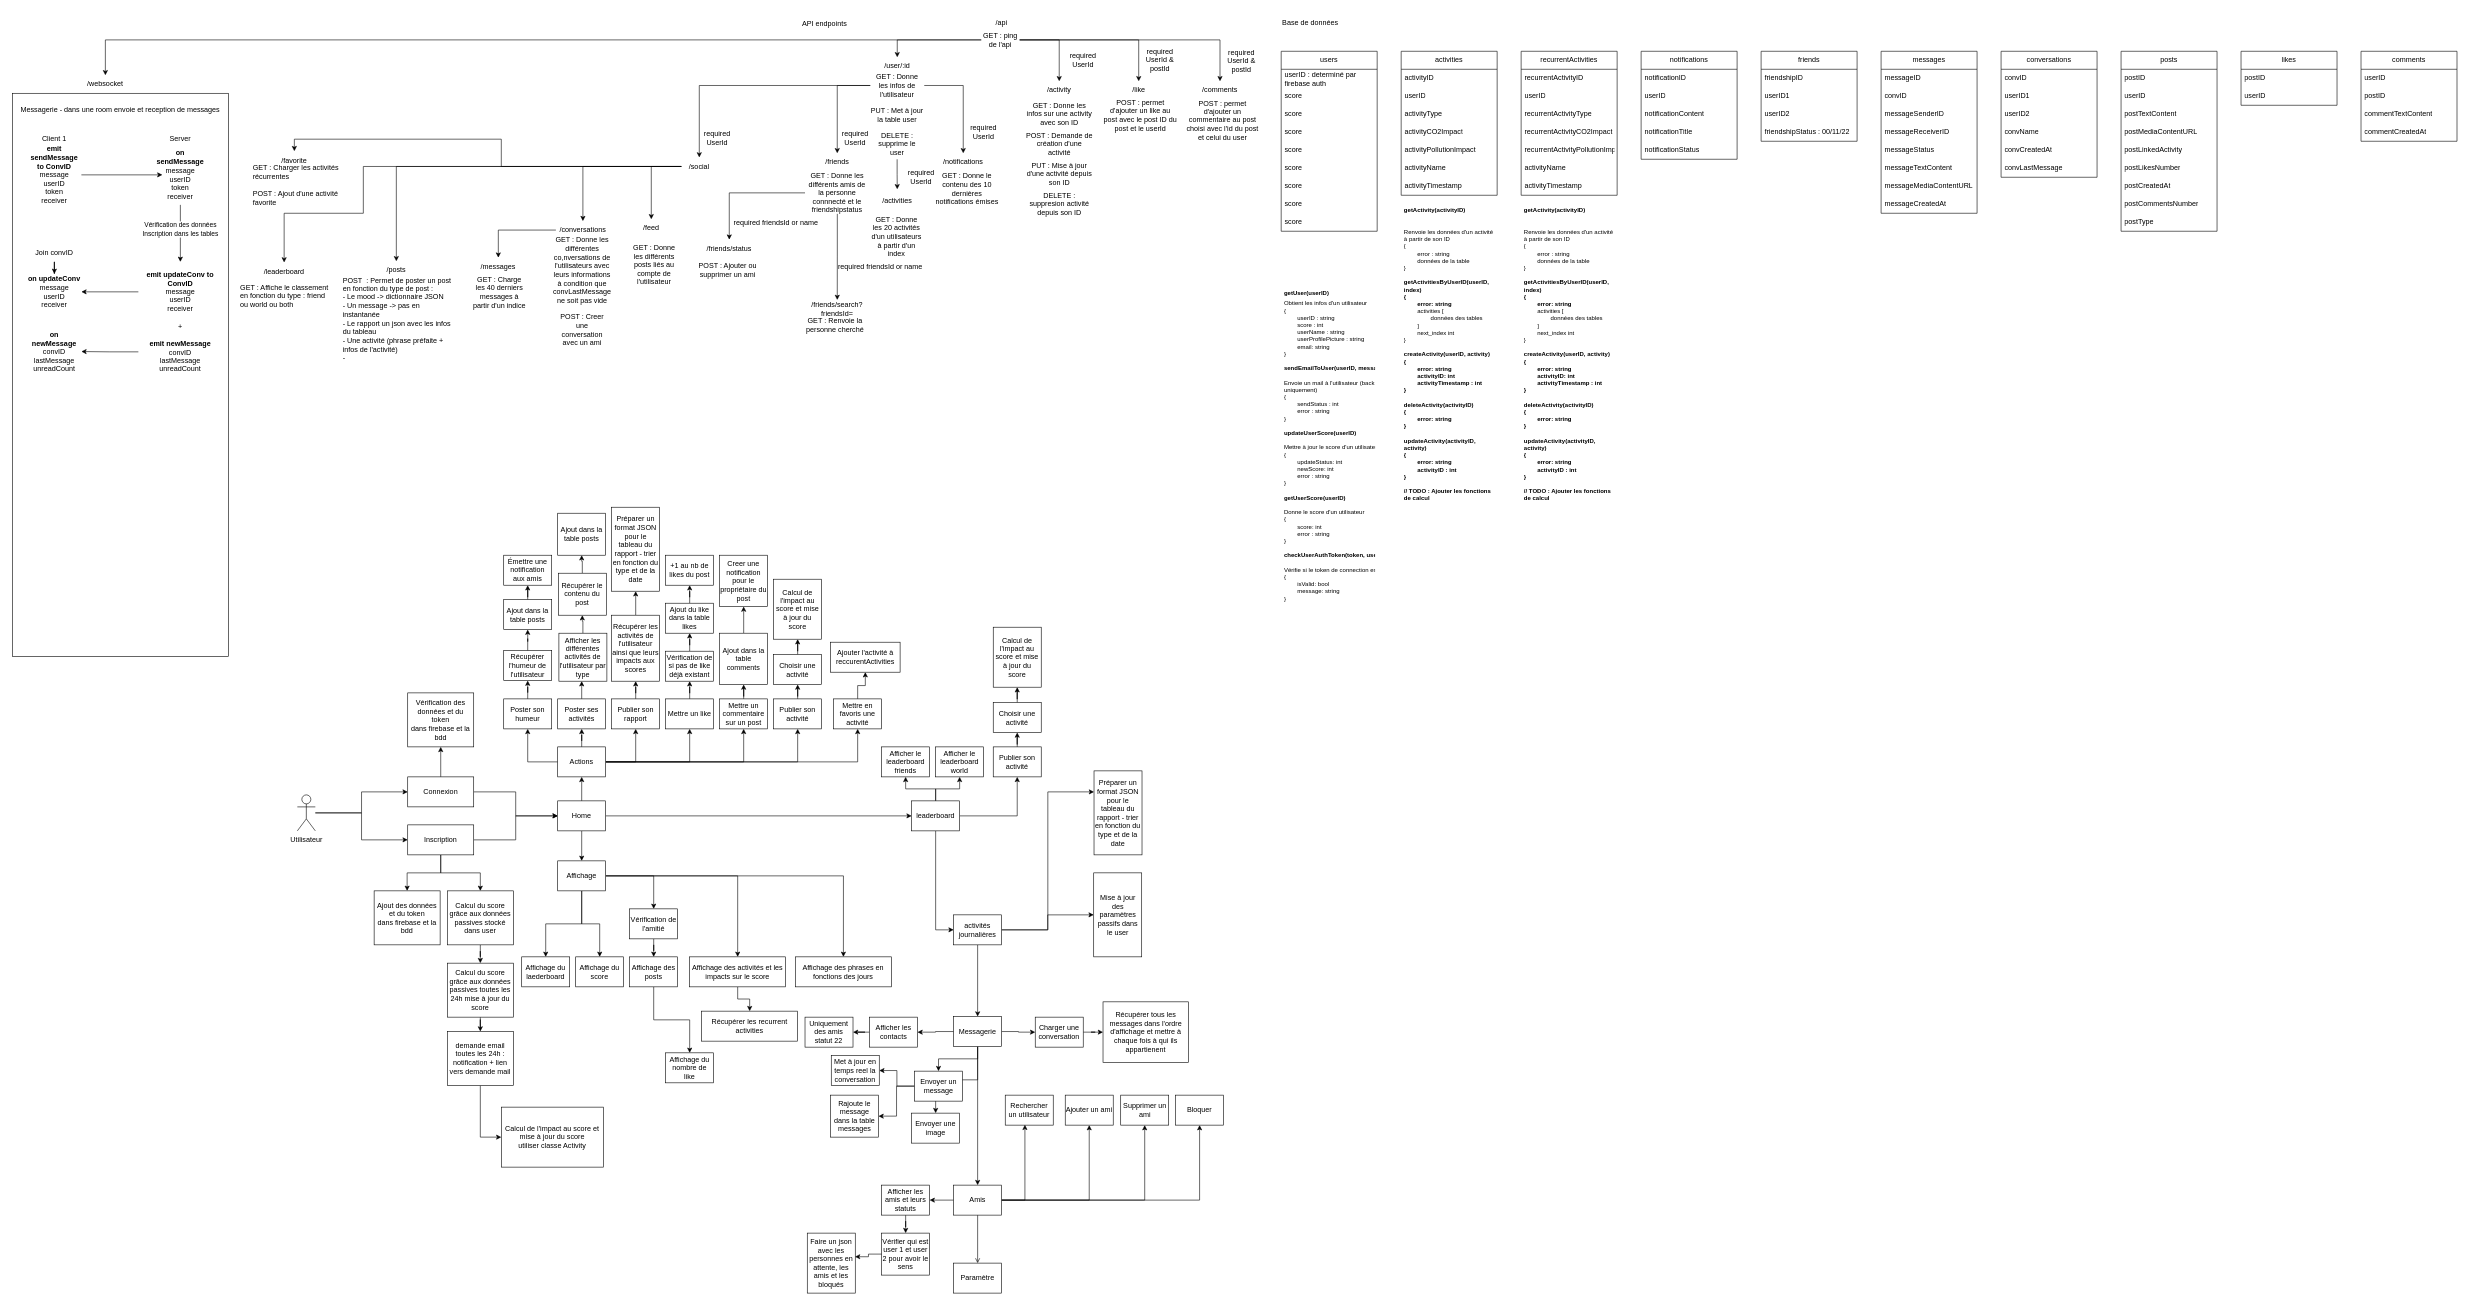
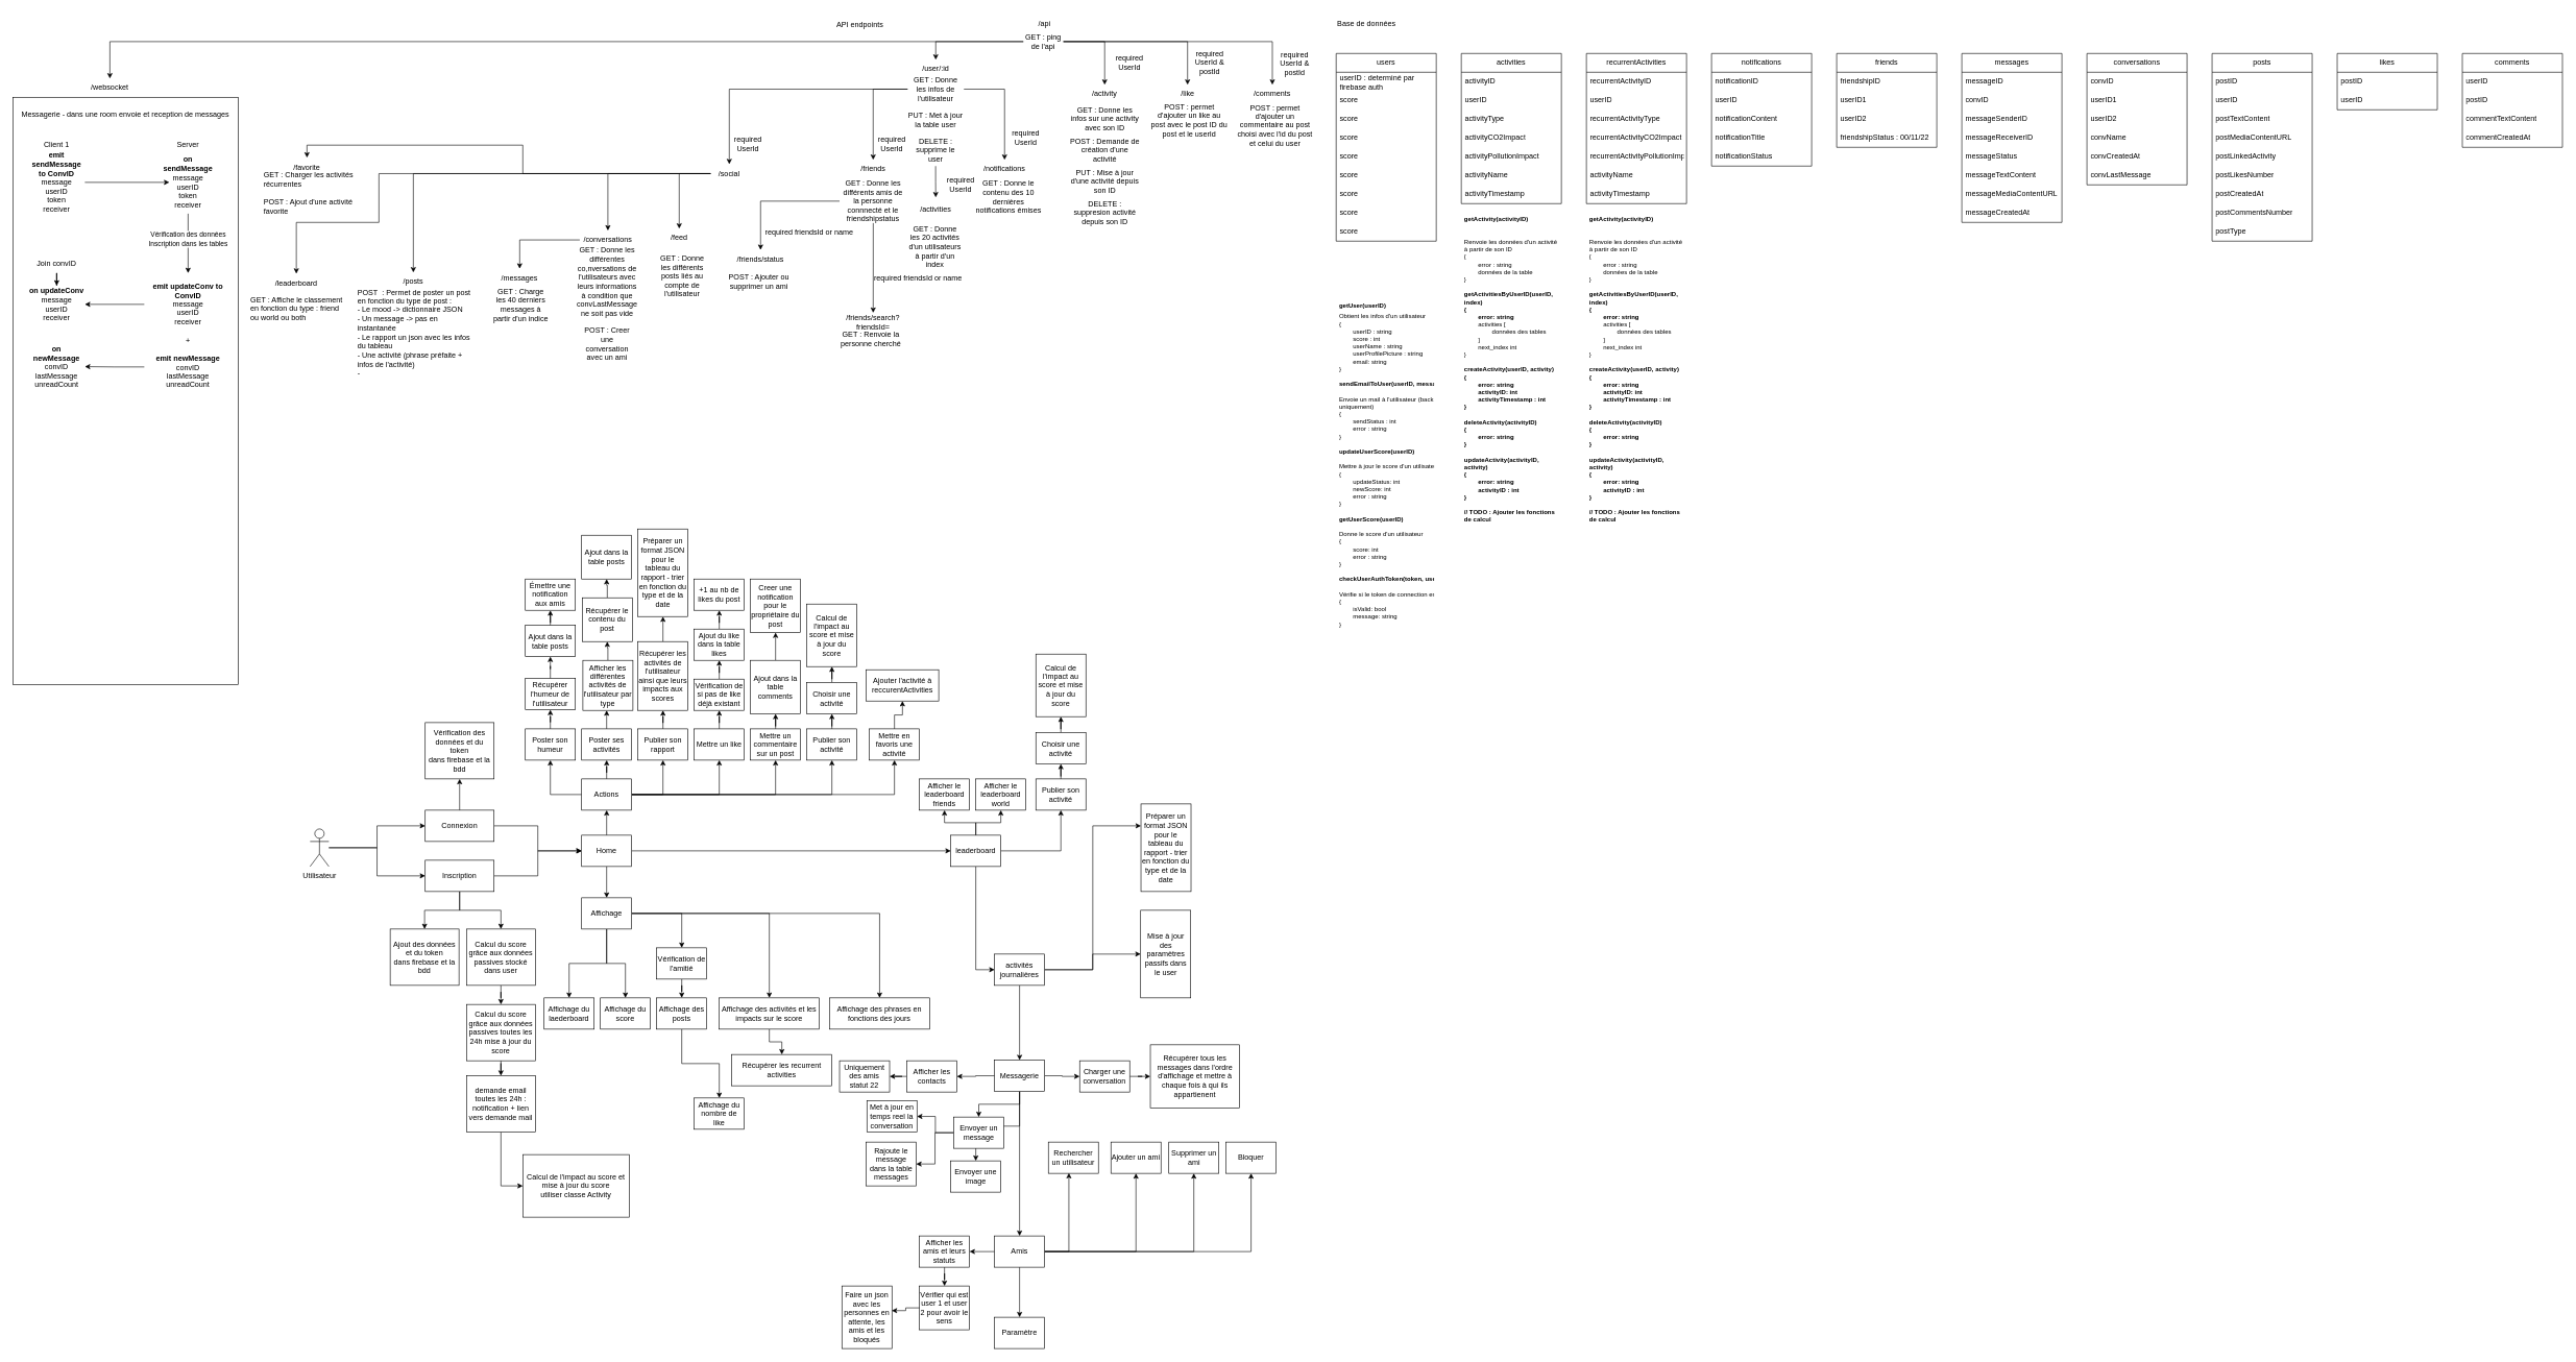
- <mxCell id="287" style="edgeStyle=orthogonalEdgeStyle;rounded=0;orthogonalLoop=1;jettySize=auto;html=1;endArrow=open;" parent="1" source="288" target="299" edge="1"><mxGeometry relative="1" as="geometry" /></mxCell>
+ <mxCell id="287" style="edgeStyle=orthogonalEdgeStyle;rounded=0;orthogonalLoop=1;jettySize=auto;html=1;" parent="1" source="288" target="299" edge="1"><mxGeometry relative="1" as="geometry" /></mxCell>
